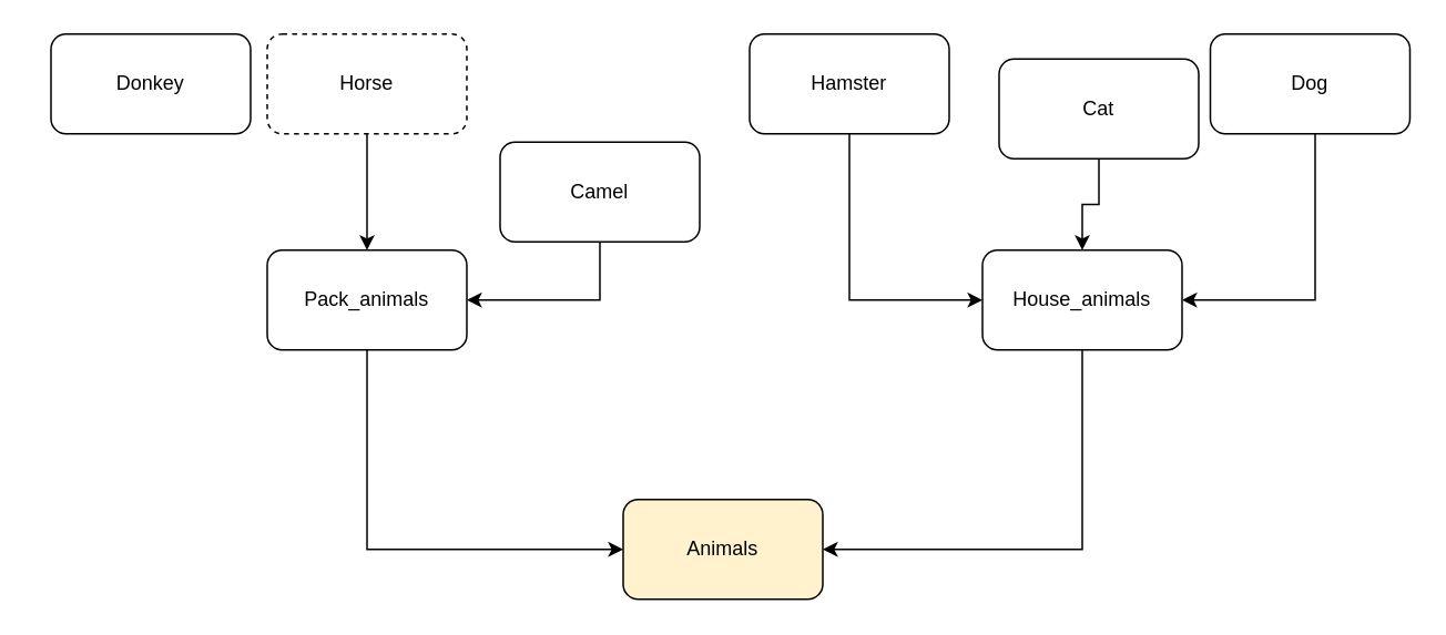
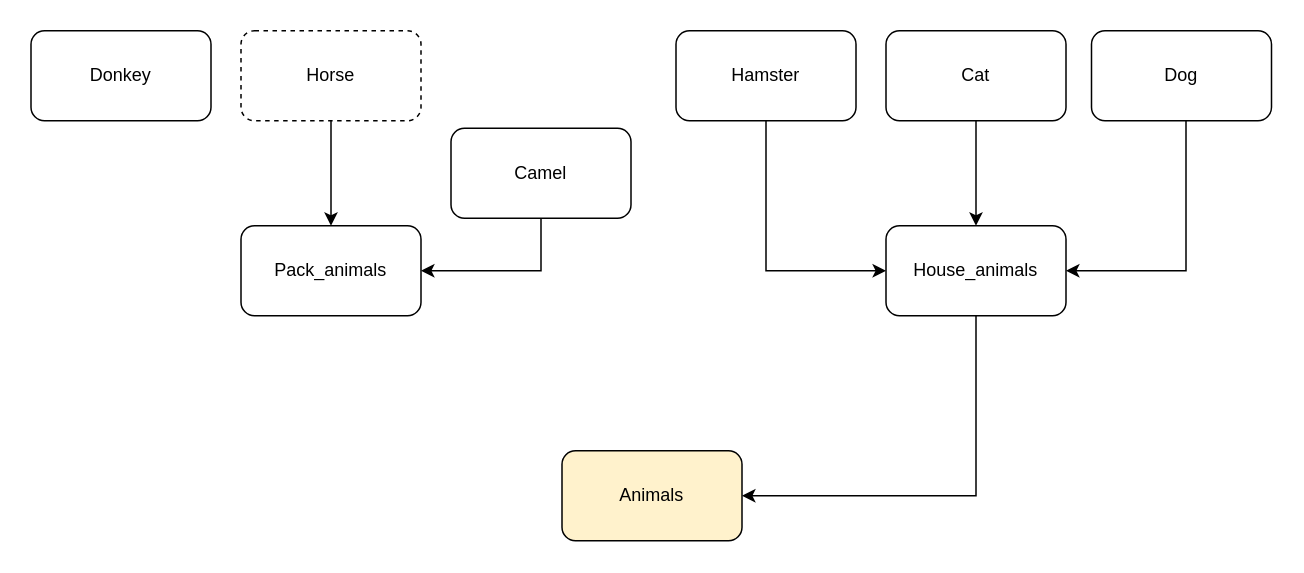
- <mxCell id="8" value="Donkey" style="rounded=1;whiteSpace=wrap;html=1;" vertex="1" parent="1"><mxGeometry x="30" y="20" width="120" height="60" as="geometry" /></mxCell>
+ <mxCell id="8" value="Donkey" style="rounded=1;whiteSpace=wrap;html=1;" vertex="1" parent="1"><mxGeometry y="20" width="120" height="60" as="geometry" x="20" /></mxCell>
- <mxCell id="6" value="Cat" style="rounded=1;whiteSpace=wrap;html=1;" vertex="1" parent="1"><mxGeometry x="600" y="35" width="120" height="60" as="geometry" /></mxCell>
+ <mxCell id="6" value="Cat" style="rounded=1;whiteSpace=wrap;html=1;" vertex="1" parent="1"><mxGeometry x="590" y="20" width="120" height="60" as="geometry" /></mxCell>
- <mxCell id="11" style="edgeStyle=orthogonalEdgeStyle;rounded=0;orthogonalLoop=1;jettySize=auto;html=1;entryX=0;entryY=0.5;entryDx=0;entryDy=0;" edge="1" parent="1" source="12" target="15"><mxGeometry relative="1" as="geometry"><Array as="points"><mxPoint x="220" y="330" /></Array></mxGeometry></mxCell>
